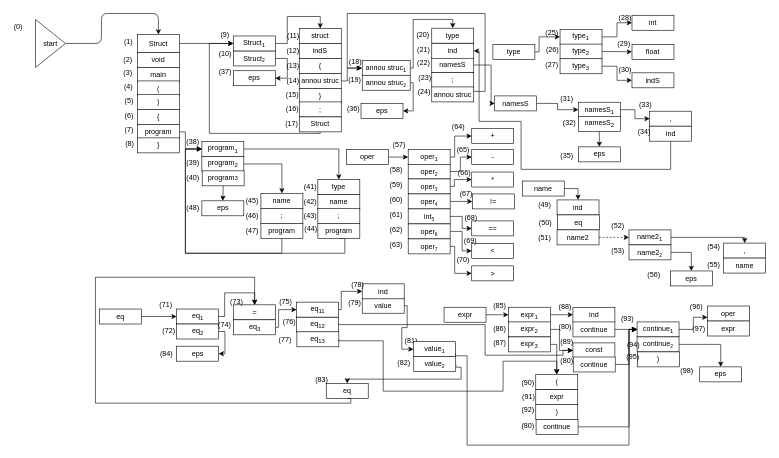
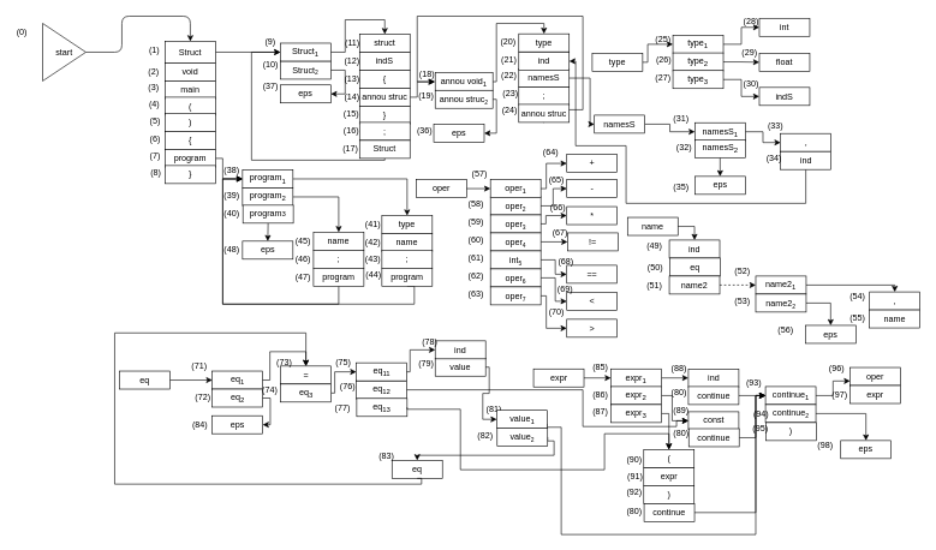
- <mxCell id="4" value="start" style="triangle;whiteSpace=wrap;html=1;" parent="1" vertex="1"><mxGeometry x="58" y="32" width="50" height="80" as="geometry" /></mxCell>
+ <mxCell id="4" value="start" style="triangle;whiteSpace=wrap;html=1;" parent="1" vertex="1"><mxGeometry x="58" y="32" width="60" height="80" as="geometry" /></mxCell>
- <mxCell id="44" value="annou struc&lt;sub&gt;1&lt;/sub&gt;" style="rounded=0;whiteSpace=wrap;html=1;" parent="1" vertex="1"><mxGeometry x="603" y="100.5" width="80" height="25" as="geometry" /></mxCell>
+ <mxCell id="44" value="annou void&lt;sub&gt;1&lt;/sub&gt;" style="rounded=0;whiteSpace=wrap;html=1;" parent="1" vertex="1"><mxGeometry x="603" y="100.5" width="80" height="25" as="geometry" /></mxCell>
